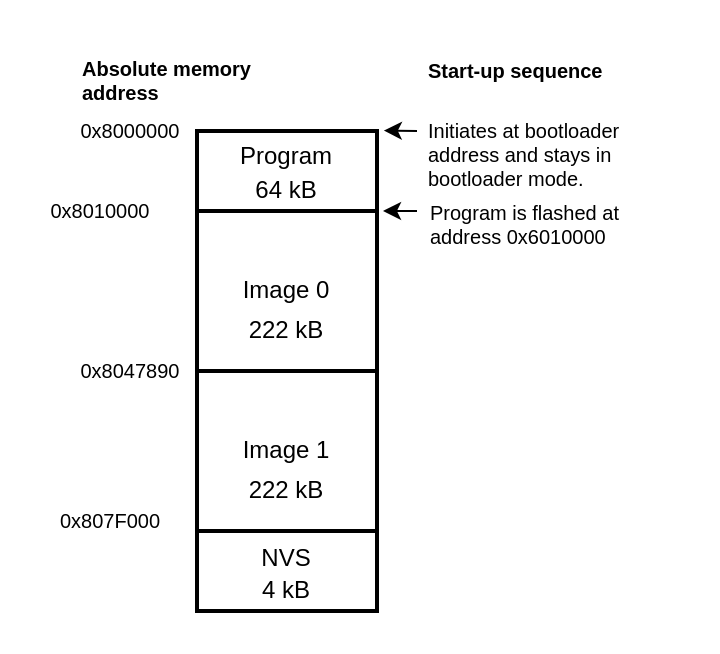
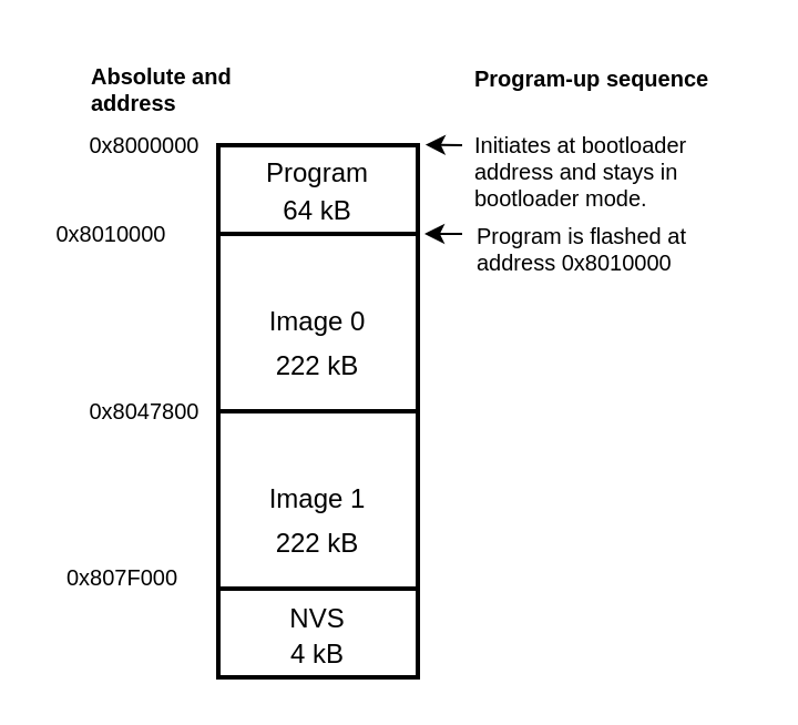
- <mxCell id="11" value="Start-up sequence" style="text;html=1;align=left;verticalAlign=middle;whiteSpace=wrap;rounded=0;fontStyle=1;fontSize=10;" vertex="1" parent="1"><mxGeometry x="212" y="20" width="110" height="30" as="geometry" /></mxCell>
+ <mxCell id="11" value="Program-up sequence" style="text;html=1;align=left;verticalAlign=middle;whiteSpace=wrap;rounded=0;fontStyle=1;fontSize=10;" vertex="1" parent="1"><mxGeometry x="212" y="20" width="110" height="30" as="geometry" /></mxCell>
- <mxCell id="17" value="Absolute memory address" style="text;html=1;align=left;verticalAlign=middle;whiteSpace=wrap;rounded=0;fontStyle=1;fontSize=10;" vertex="1" parent="1"><mxGeometry x="39" y="25" width="100" height="30" as="geometry" /></mxCell>
+ <mxCell id="17" value="Absolute and address" style="text;html=1;align=left;verticalAlign=middle;whiteSpace=wrap;rounded=0;fontStyle=1;fontSize=10;" vertex="1" parent="1"><mxGeometry x="39" y="25" width="100" height="30" as="geometry" /></mxCell>
- <mxCell id="19" value="&lt;div style=&quot;font-size: 10px;&quot; align=&quot;left&quot;&gt;Program is flashed at address 0x6010000&amp;nbsp; &lt;/div&gt;" style="text;html=1;align=left;verticalAlign=middle;whiteSpace=wrap;rounded=0;fontSize=10;" vertex="1" parent="1"><mxGeometry x="213" y="97" width="105" height="30" as="geometry" /></mxCell>
+ <mxCell id="19" value="&lt;div style=&quot;font-size: 10px;&quot; align=&quot;left&quot;&gt;Program is flashed at address 0x8010000&amp;nbsp; &lt;/div&gt;" style="text;html=1;align=left;verticalAlign=middle;whiteSpace=wrap;rounded=0;fontSize=10;" vertex="1" parent="1"><mxGeometry x="213" y="97" width="105" height="30" as="geometry" /></mxCell>
- <mxCell id="8" value="0x8047890" style="text;html=1;align=center;verticalAlign=middle;whiteSpace=wrap;rounded=0;fontSize=10;" vertex="1" parent="1"><mxGeometry x="35" y="175" width="60" height="20" as="geometry" /></mxCell>
+ <mxCell id="8" value="0x8047800" style="text;html=1;align=center;verticalAlign=middle;whiteSpace=wrap;rounded=0;fontSize=10;" vertex="1" parent="1"><mxGeometry x="35" y="175" width="60" height="20" as="geometry" /></mxCell>
